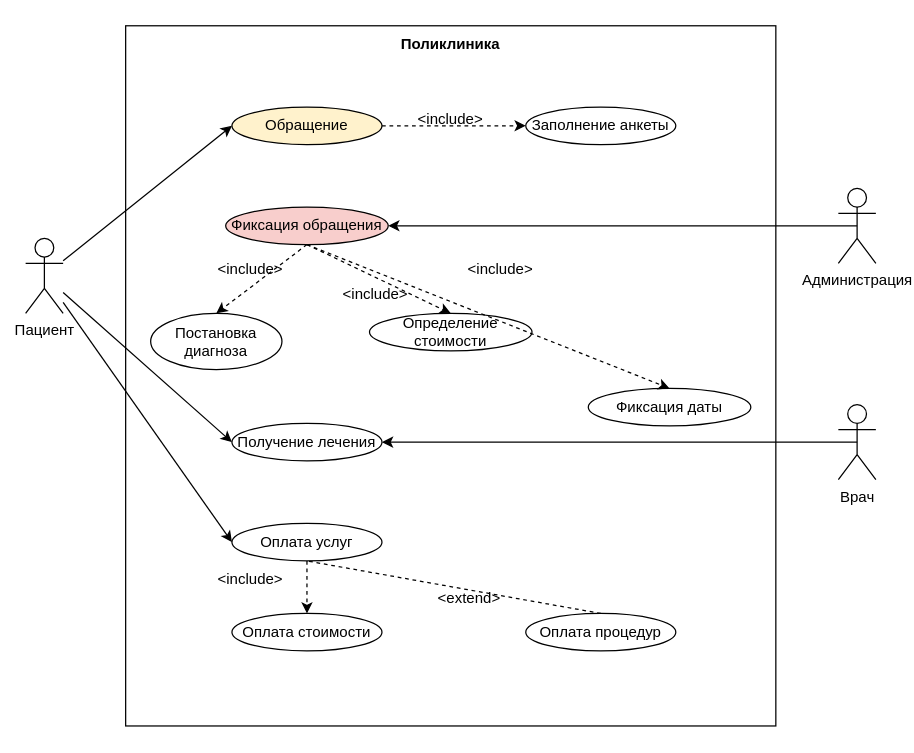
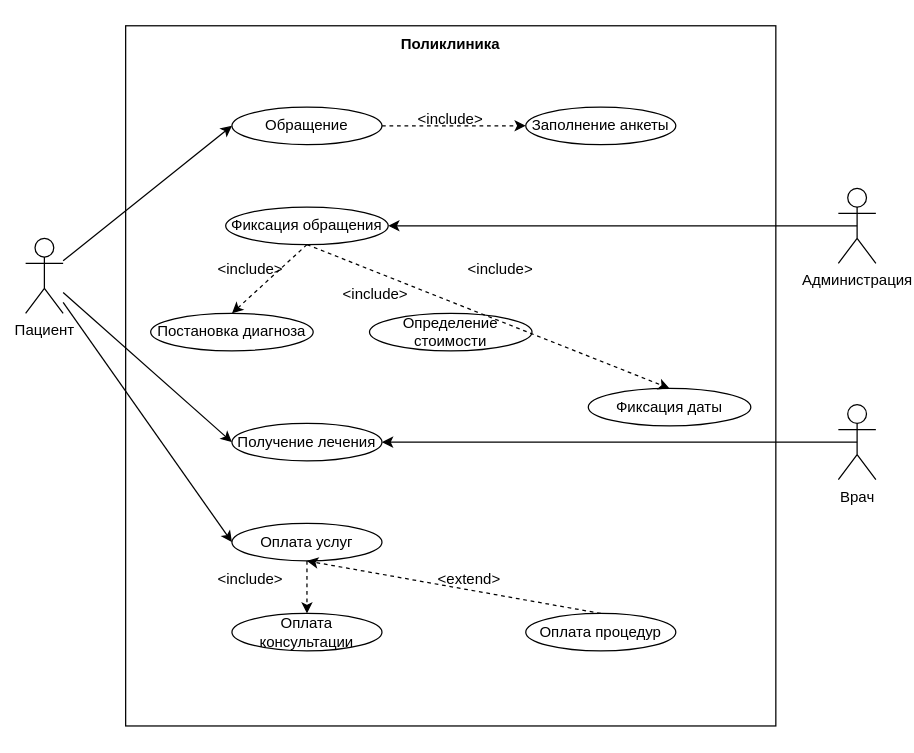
- <mxCell id="5" value="Обращение" style="ellipse;whiteSpace=wrap;html=1;fillColor=#fff2cc;" vertex="1" parent="1"><mxGeometry x="185" y="85" width="120" height="30" as="geometry" /></mxCell>
+ <mxCell id="5" value="Обращение" style="ellipse;whiteSpace=wrap;html=1;" vertex="1" parent="1"><mxGeometry x="185" y="85" width="120" height="30" as="geometry" /></mxCell>
- <mxCell id="6" value="Фиксация обращения" style="ellipse;whiteSpace=wrap;html=1;fillColor=#f8cecc;" vertex="1" parent="1"><mxGeometry x="180" y="165" width="130" height="30" as="geometry" /></mxCell>
+ <mxCell id="6" value="Фиксация обращения" style="ellipse;whiteSpace=wrap;html=1;" vertex="1" parent="1"><mxGeometry x="180" y="165" width="130" height="30" as="geometry" /></mxCell>
- <mxCell id="24" value="" style="endArrow=classic;html=1;rounded=0;dashed=1;exitX=0.5;exitY=1;exitDx=0;exitDy=0;entryX=0.5;entryY=0;entryDx=0;entryDy=0;" edge="1" parent="1" source="6" target="20"><mxGeometry width="50" height="50" relative="1" as="geometry"><mxPoint x="255" y="205" as="sourcePoint" /><mxPoint x="195" y="260" as="targetPoint" /></mxGeometry></mxCell>
- <mxCell id="19" value="Постановка диагноза" style="ellipse;whiteSpace=wrap;html=1;" vertex="1" parent="1"><mxGeometry x="120" y="250" width="105" height="45" as="geometry" /></mxCell>
+ <mxCell id="19" value="Постановка диагноза" style="ellipse;whiteSpace=wrap;html=1;" vertex="1" parent="1"><mxGeometry x="120" y="250" width="130" height="30" as="geometry" /></mxCell>
- <mxCell id="32" value="" style="endArrow=none;html=1;rounded=0;dashed=1;exitX=0.5;exitY=0;exitDx=0;exitDy=0;entryX=0.5;entryY=1;entryDx=0;entryDy=0;" edge="1" parent="1" source="29" target="8"><mxGeometry width="50" height="50" relative="1" as="geometry"><mxPoint x="255" y="458" as="sourcePoint" /><mxPoint x="195" y="500" as="targetPoint" /></mxGeometry></mxCell>
+ <mxCell id="32" value="" style="endArrow=classic;html=1;rounded=0;dashed=1;exitX=0.5;exitY=0;exitDx=0;exitDy=0;entryX=0.5;entryY=1;entryDx=0;entryDy=0;" edge="1" parent="1" source="29" target="8"><mxGeometry width="50" height="50" relative="1" as="geometry"><mxPoint x="255" y="458" as="sourcePoint" /><mxPoint x="195" y="500" as="targetPoint" /></mxGeometry></mxCell>
- <mxCell id="33" value="&amp;lt;extend&amp;gt;" style="text;html=1;strokeColor=none;fillColor=none;align=center;verticalAlign=middle;whiteSpace=wrap;rounded=0;" vertex="1" parent="1"><mxGeometry x="345" y="463" width="60" height="30" as="geometry" /></mxCell>
+ <mxCell id="33" value="&amp;lt;extend&amp;gt;" style="text;html=1;strokeColor=none;fillColor=none;align=center;verticalAlign=middle;whiteSpace=wrap;rounded=0;" vertex="1" parent="1"><mxGeometry x="345" y="448" width="60" height="30" as="geometry" /></mxCell>
- <mxCell id="28" value="Оплата стоимости" style="ellipse;whiteSpace=wrap;html=1;" vertex="1" parent="1"><mxGeometry x="185" y="490" width="120" height="30" as="geometry" /></mxCell>
+ <mxCell id="28" value="Оплата консультации" style="ellipse;whiteSpace=wrap;html=1;" vertex="1" parent="1"><mxGeometry x="185" y="490" width="120" height="30" as="geometry" /></mxCell>
